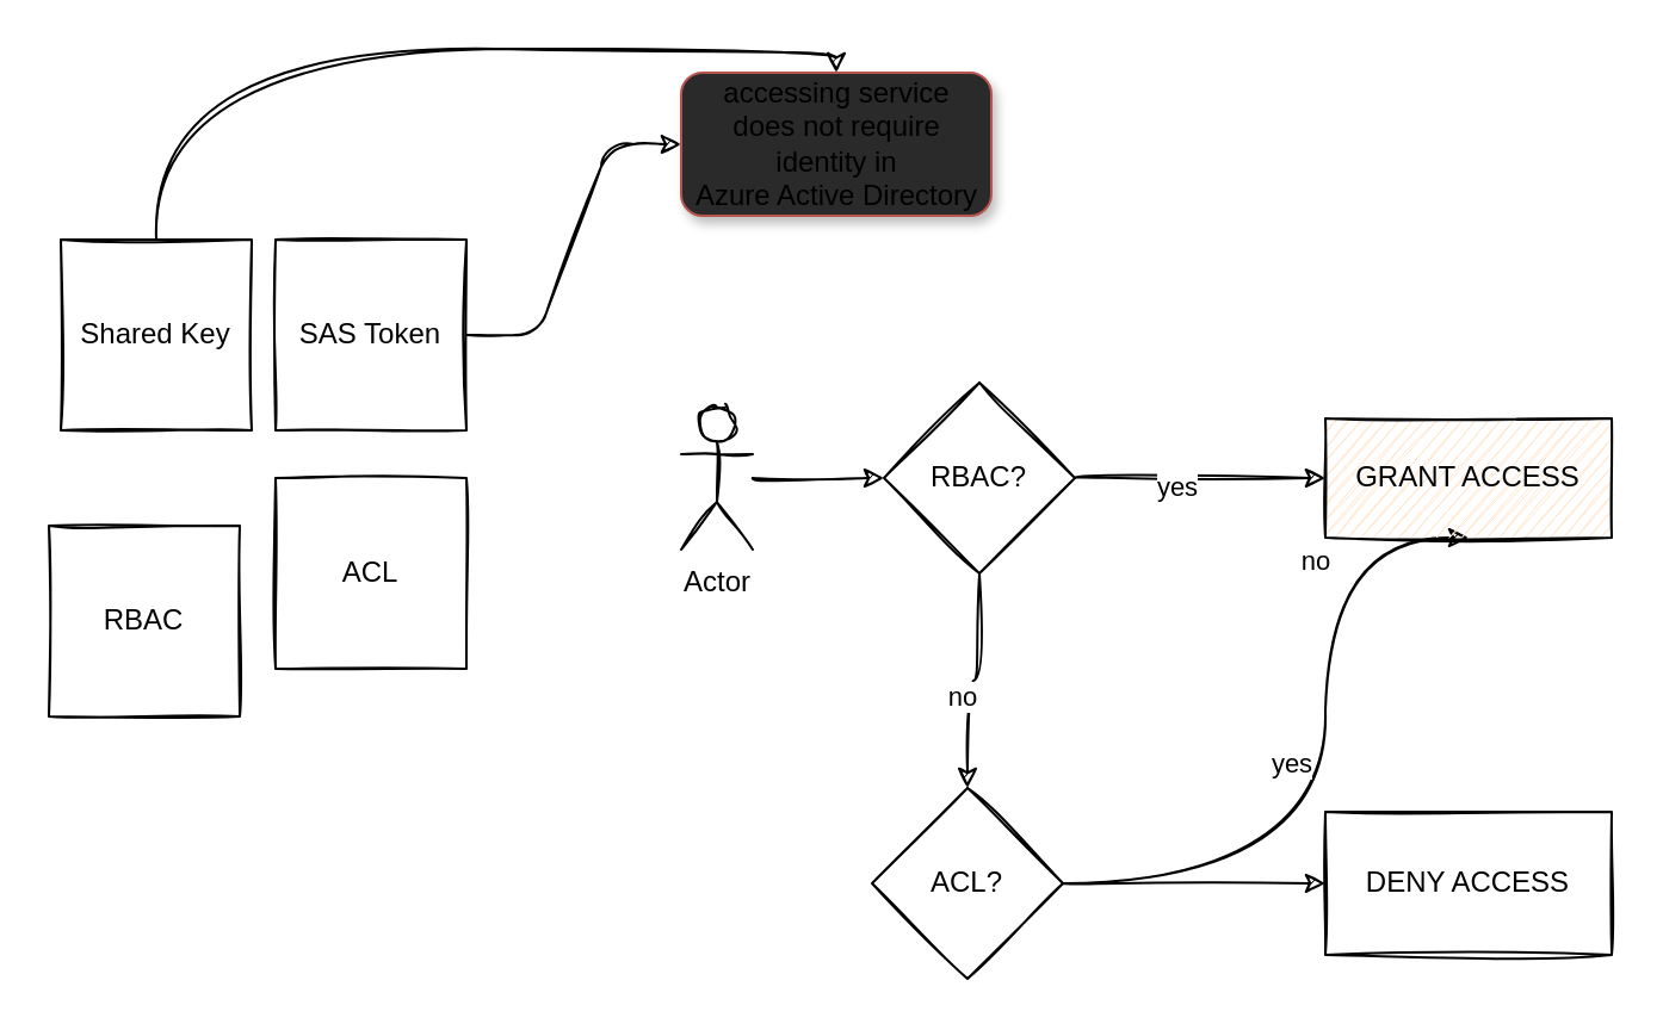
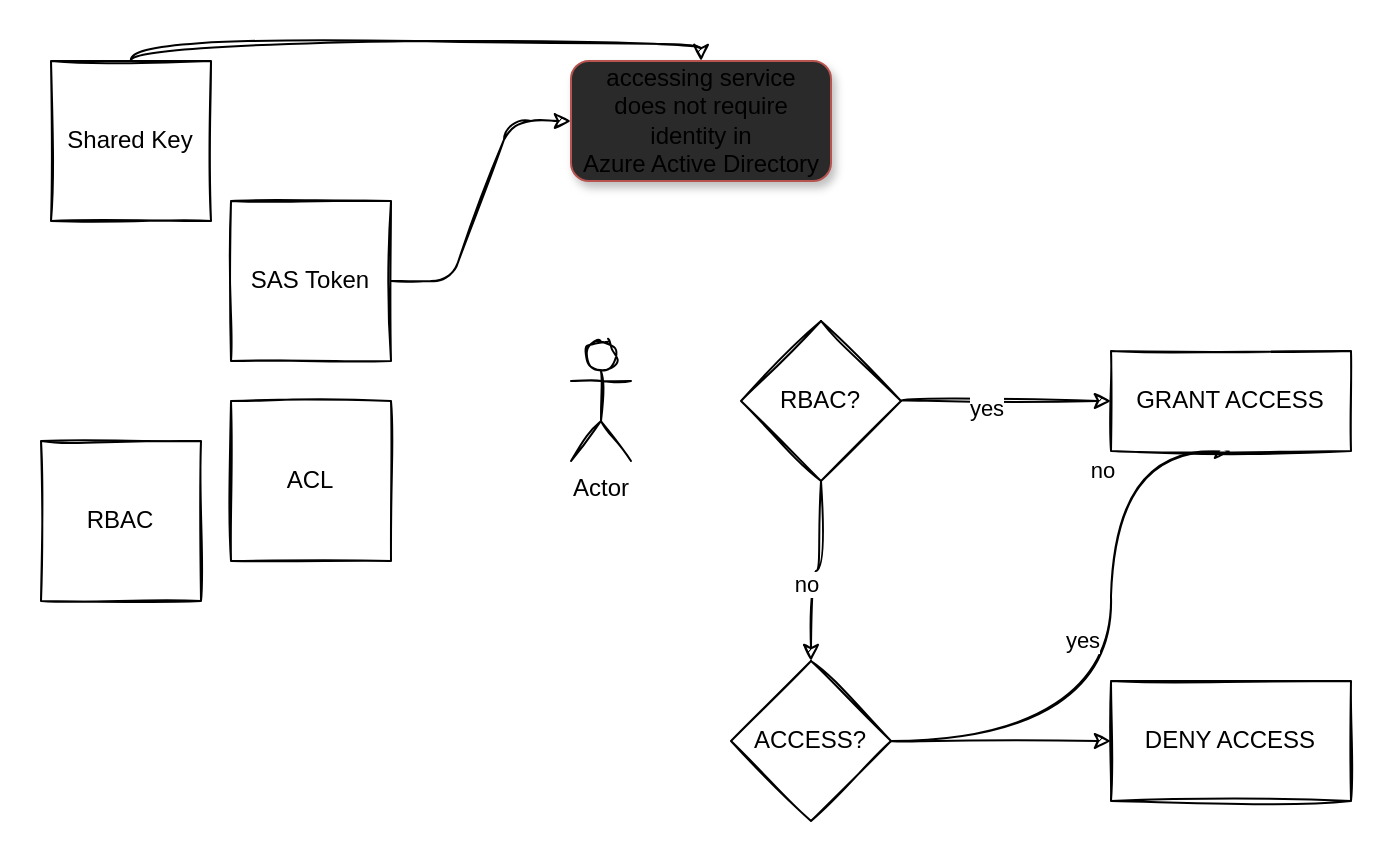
- <mxCell id="3" value="Shared Key" style="whiteSpace=wrap;html=1;aspect=fixed;sketch=1;" parent="1" vertex="1"><mxGeometry x="25" y="100" width="80" height="80" as="geometry" /></mxCell>
+ <mxCell id="3" value="Shared Key" style="whiteSpace=wrap;html=1;aspect=fixed;sketch=1;" parent="1" vertex="1"><mxGeometry x="25" y="30" width="80" height="80" as="geometry" /></mxCell>
- <mxCell id="9" value="" style="edgeStyle=orthogonalEdgeStyle;curved=1;sketch=1;html=1;" parent="1" source="10" target="15" edge="1"><mxGeometry relative="1" as="geometry" /></mxCell>
- <mxCell id="21" value="GRANT ACCESS" style="whiteSpace=wrap;html=1;sketch=1;fillColor=#ffe6cc;" parent="1" vertex="1"><mxGeometry x="555" y="175" width="120" height="50" as="geometry" /></mxCell>
+ <mxCell id="21" value="GRANT ACCESS" style="whiteSpace=wrap;html=1;sketch=1;" parent="1" vertex="1"><mxGeometry x="555" y="175" width="120" height="50" as="geometry" /></mxCell>
- <mxCell id="20" value="ACL?" style="rhombus;whiteSpace=wrap;html=1;verticalAlign=middle;sketch=1;" parent="1" vertex="1"><mxGeometry x="365" y="330" width="80" height="80" as="geometry" /></mxCell>
+ <mxCell id="20" value="ACCESS?" style="rhombus;whiteSpace=wrap;html=1;verticalAlign=middle;sketch=1;" parent="1" vertex="1"><mxGeometry x="365" y="330" width="80" height="80" as="geometry" /></mxCell>
